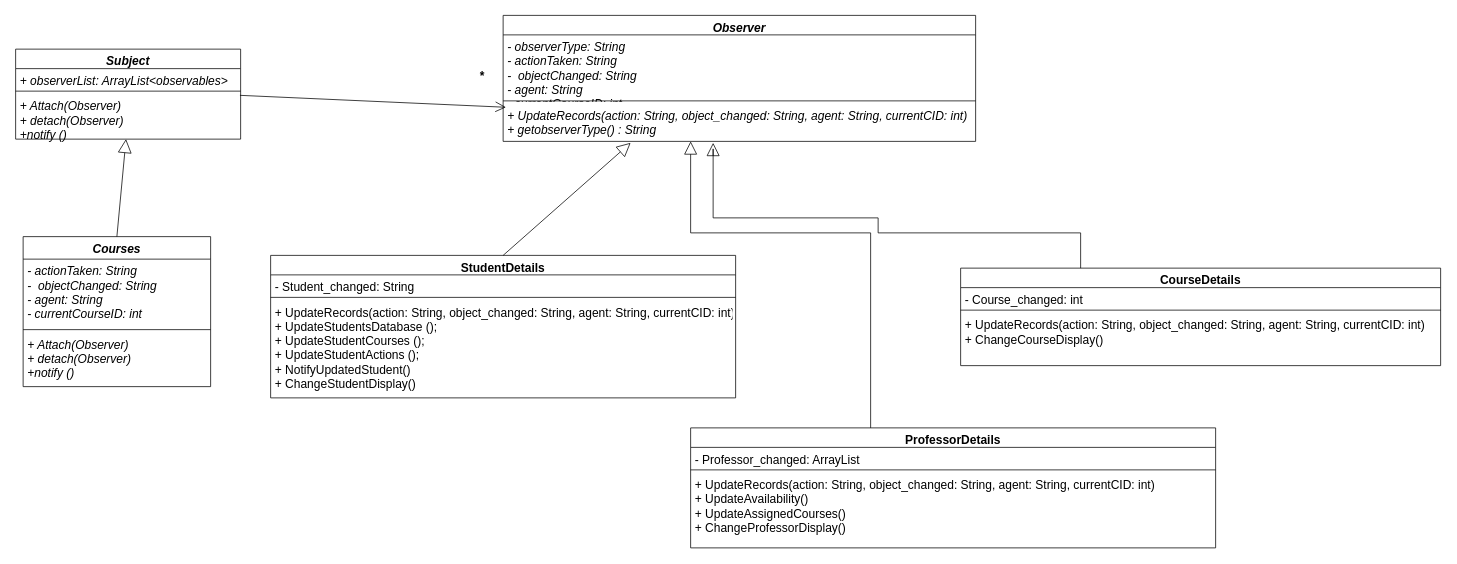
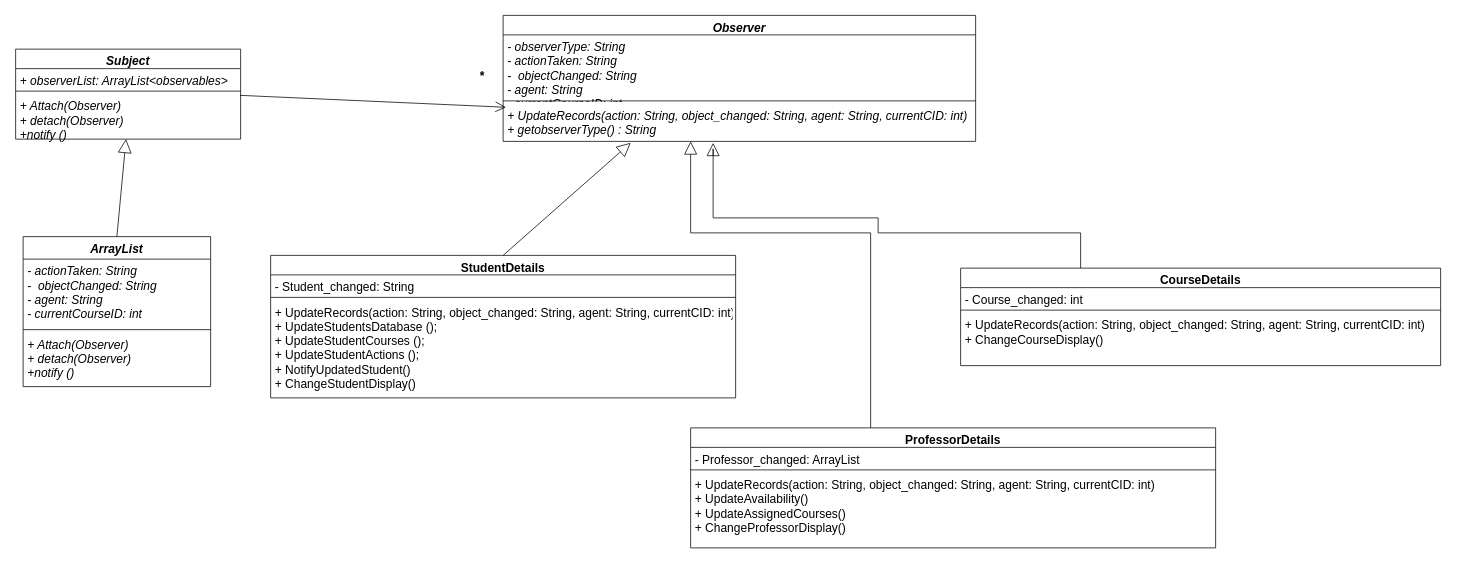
- <mxCell id="12" value="Courses" style="swimlane;fontStyle=3;align=center;verticalAlign=top;childLayout=stackLayout;horizontal=1;startSize=30;horizontalStack=0;resizeParent=1;resizeParentMax=0;resizeLast=0;collapsible=1;marginBottom=0;fontSize=16;" vertex="1" parent="1"><mxGeometry x="30" y="315" width="250" height="200" as="geometry" /></mxCell>
+ <mxCell id="12" value="ArrayList" style="swimlane;fontStyle=3;align=center;verticalAlign=top;childLayout=stackLayout;horizontal=1;startSize=30;horizontalStack=0;resizeParent=1;resizeParentMax=0;resizeLast=0;collapsible=1;marginBottom=0;fontSize=16;" vertex="1" parent="1"><mxGeometry x="30" y="315" width="250" height="200" as="geometry" /></mxCell>
